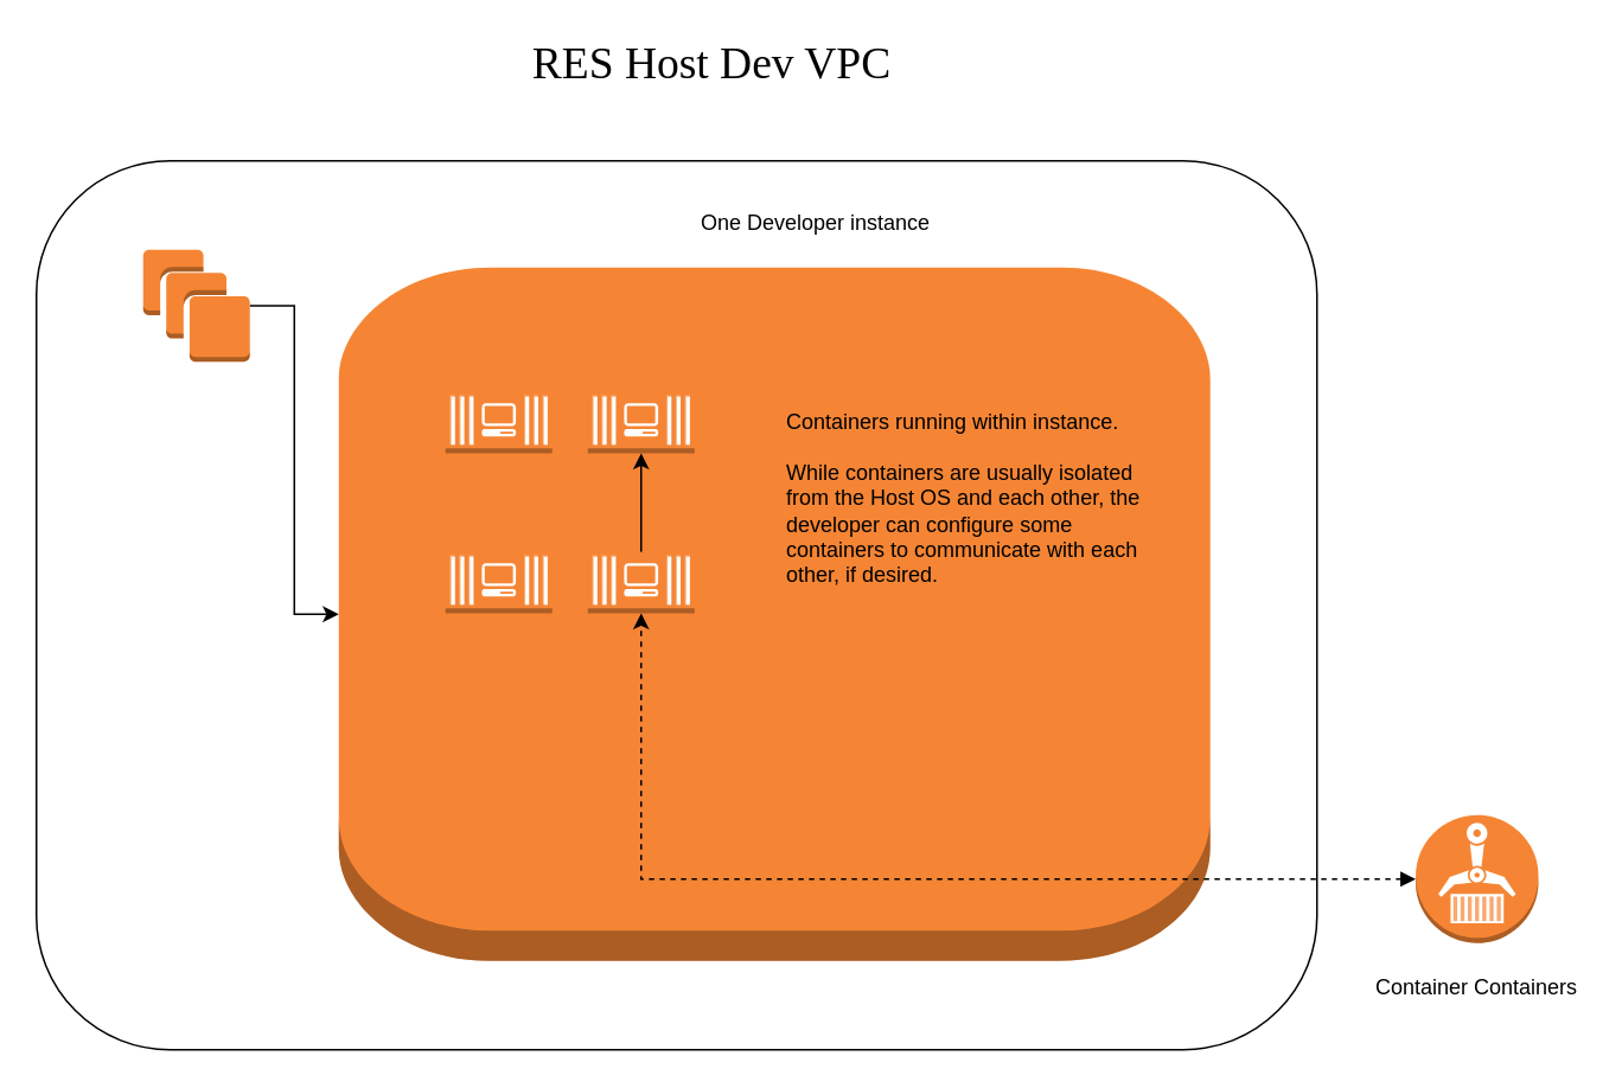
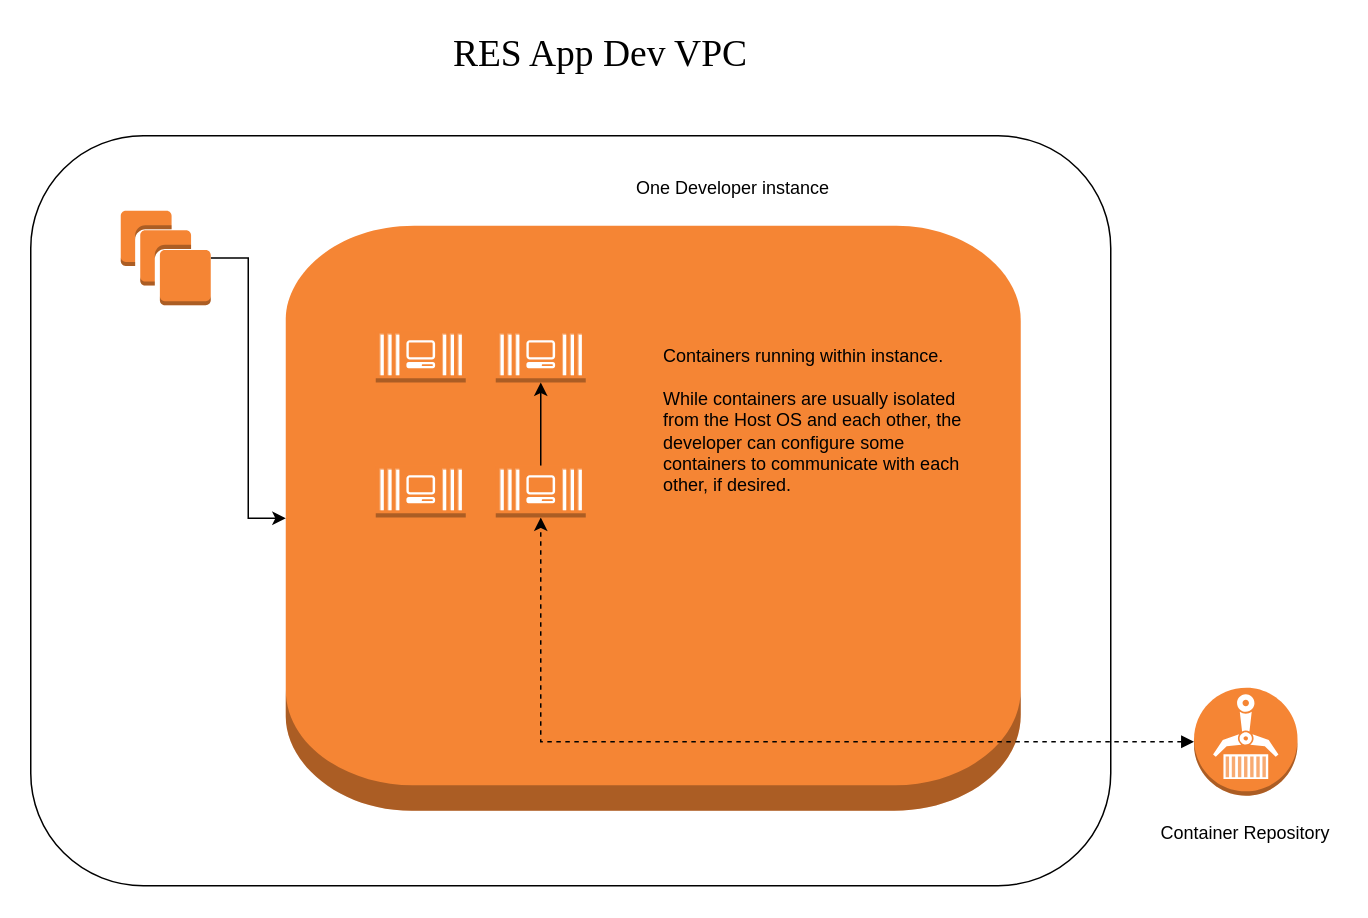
- <mxCell id="4" value="&lt;font style=&quot;font-size: 25px;&quot; face=&quot;Verdana&quot;&gt;RES Host Dev VPC&lt;/font&gt;" style="text;strokeColor=none;align=center;fillColor=none;html=1;verticalAlign=middle;whiteSpace=wrap;rounded=0;" vertex="1" parent="1"><mxGeometry x="210" y="20" width="380" height="30" as="geometry" /></mxCell>
+ <mxCell id="4" value="&lt;font style=&quot;font-size: 25px;&quot; face=&quot;Verdana&quot;&gt;RES App Dev VPC&lt;/font&gt;" style="text;strokeColor=none;align=center;fillColor=none;html=1;verticalAlign=middle;whiteSpace=wrap;rounded=0;" vertex="1" parent="1"><mxGeometry x="210" y="20" width="380" height="30" as="geometry" /></mxCell>
- <mxCell id="7" value="One Developer instance&amp;nbsp;" style="text;strokeColor=none;align=center;fillColor=none;html=1;verticalAlign=middle;whiteSpace=wrap;rounded=0;" vertex="1" parent="1"><mxGeometry x="380" y="110" width="160" height="30" as="geometry" /></mxCell>
+ <mxCell id="7" value="One Developer instance&amp;nbsp;" style="text;strokeColor=none;align=center;fillColor=none;html=1;verticalAlign=middle;whiteSpace=wrap;rounded=0;" vertex="1" parent="1"><mxGeometry x="410" y="110" width="160" height="30" as="geometry" /></mxCell>
- <mxCell id="10" value="Container Containers" style="text;strokeColor=none;align=center;fillColor=none;html=1;verticalAlign=middle;whiteSpace=wrap;rounded=0;" vertex="1" parent="1"><mxGeometry x="770" y="540" width="120" height="30" as="geometry" /></mxCell>
+ <mxCell id="10" value="Container Repository" style="text;strokeColor=none;align=center;fillColor=none;html=1;verticalAlign=middle;whiteSpace=wrap;rounded=0;" vertex="1" parent="1"><mxGeometry x="770" y="540" width="120" height="30" as="geometry" /></mxCell>
